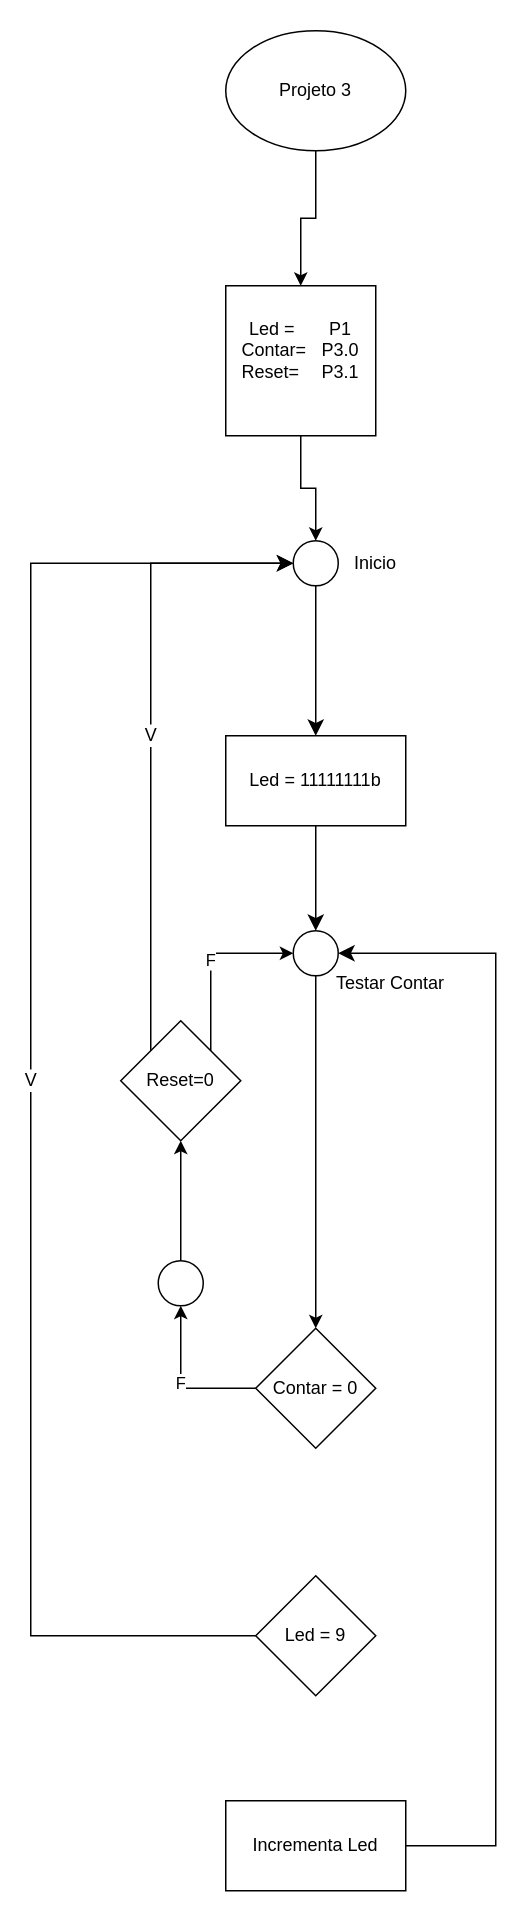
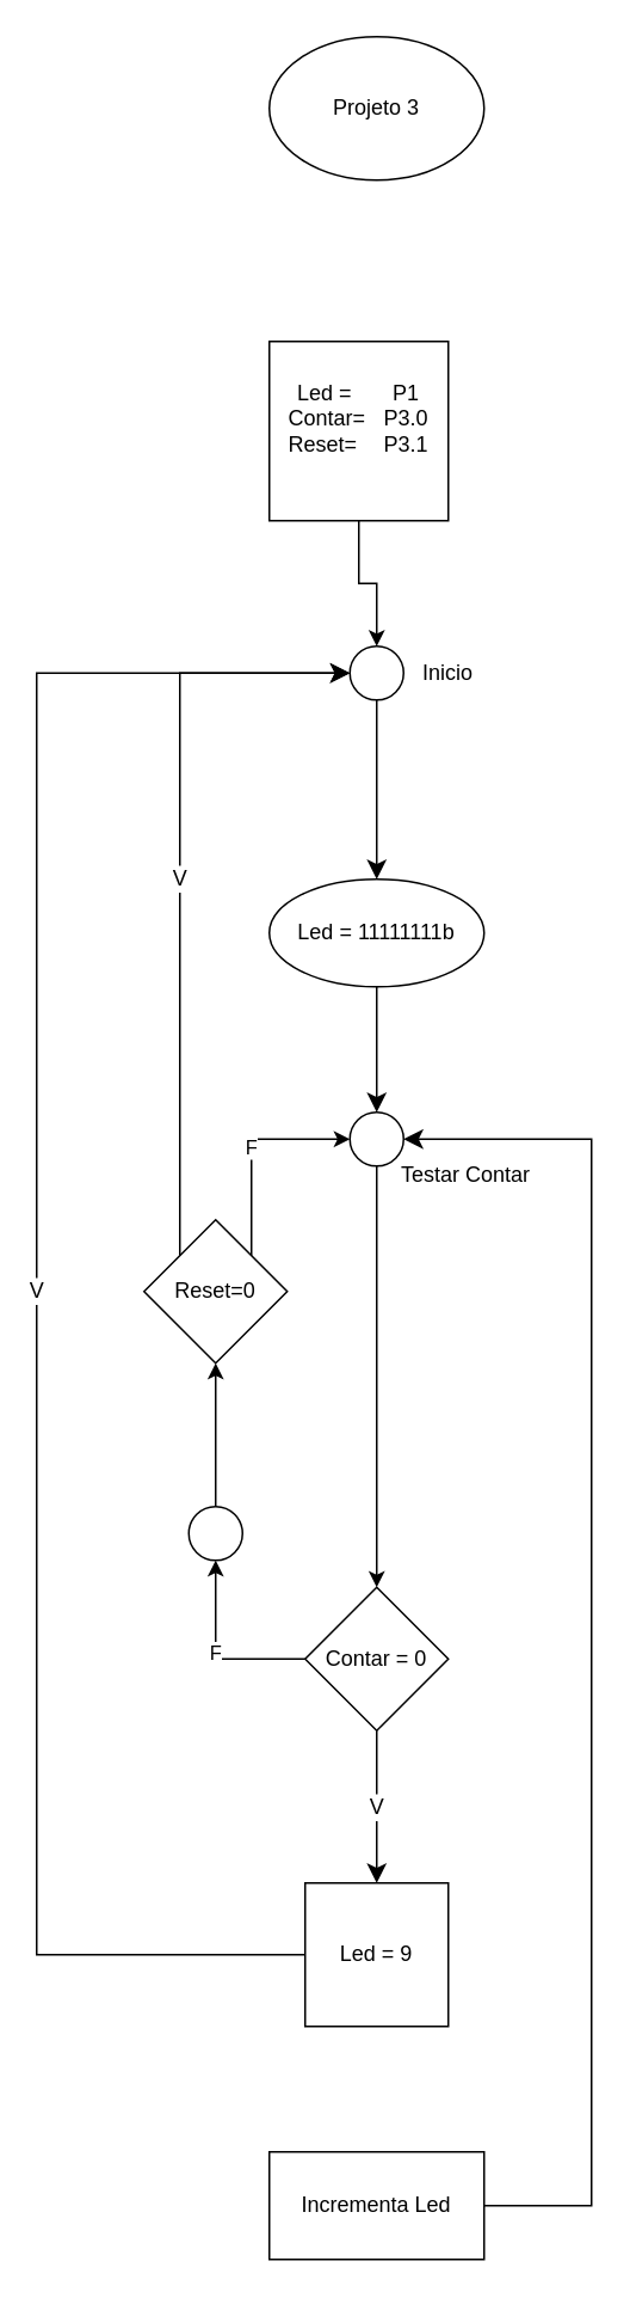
- <mxCell id="2" value="" style="edgeStyle=orthogonalEdgeStyle;rounded=0;orthogonalLoop=1;jettySize=auto;html=1;" parent="1" source="3" target="5" edge="1"><mxGeometry relative="1" as="geometry" /></mxCell>
- <mxCell id="10" value="Led =&amp;nbsp;11111111b" style="whiteSpace=wrap;html=1;" parent="1" vertex="1"><mxGeometry x="150" y="490" width="120" height="60" as="geometry" /></mxCell>
+ <mxCell id="10" value="Led =&amp;nbsp;11111111b" style="ellipse;whiteSpace=wrap;html=1;" parent="1" vertex="1"><mxGeometry x="150" y="490" width="120" height="60" as="geometry" /></mxCell>
+ <mxCell id="15" value="V" style="edgeStyle=none;curved=1;rounded=0;orthogonalLoop=1;jettySize=auto;html=1;fontSize=12;startSize=8;endSize=8;" parent="1" source="16" target="25" edge="1"><mxGeometry relative="1" as="geometry" /></mxCell>
- <mxCell id="25" value="Led = 9" style="rhombus;whiteSpace=wrap;html=1;" parent="1" vertex="1"><mxGeometry x="170" y="1050" width="80" height="80" as="geometry" /></mxCell>
+ <mxCell id="25" value="Led = 9" style="whiteSpace=wrap;html=1;rounded=0;" parent="1" vertex="1"><mxGeometry x="170" y="1050" width="80" height="80" as="geometry" /></mxCell>
